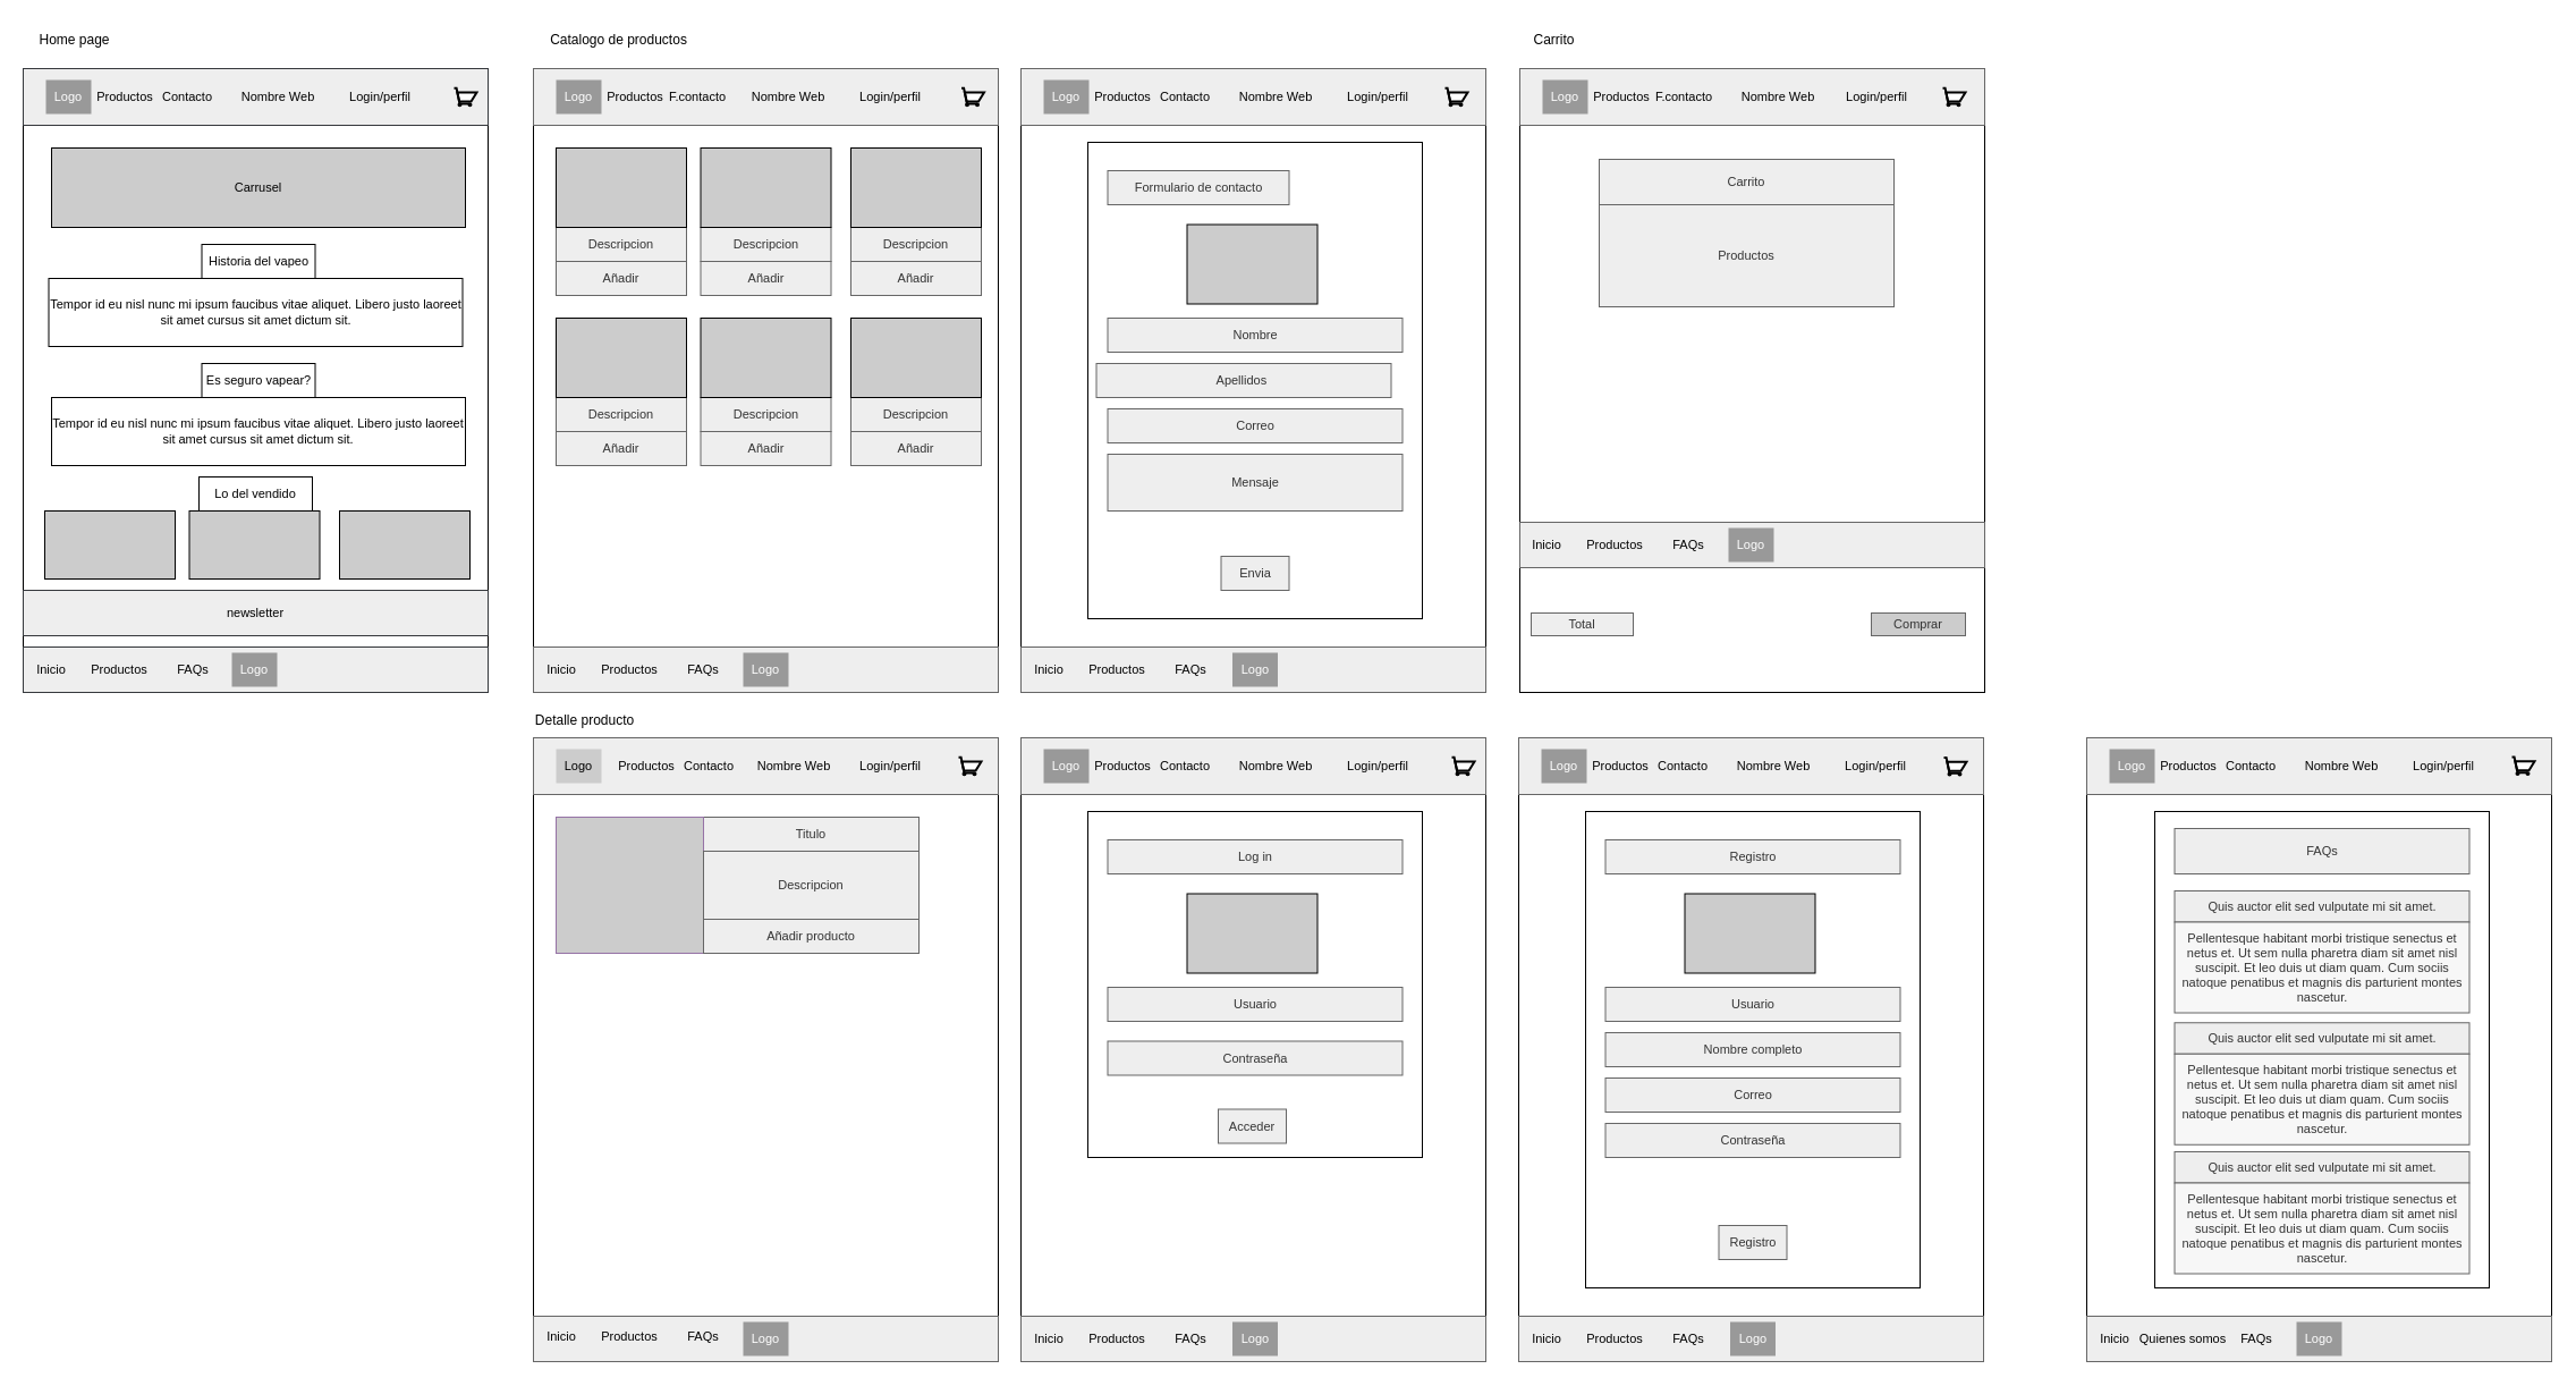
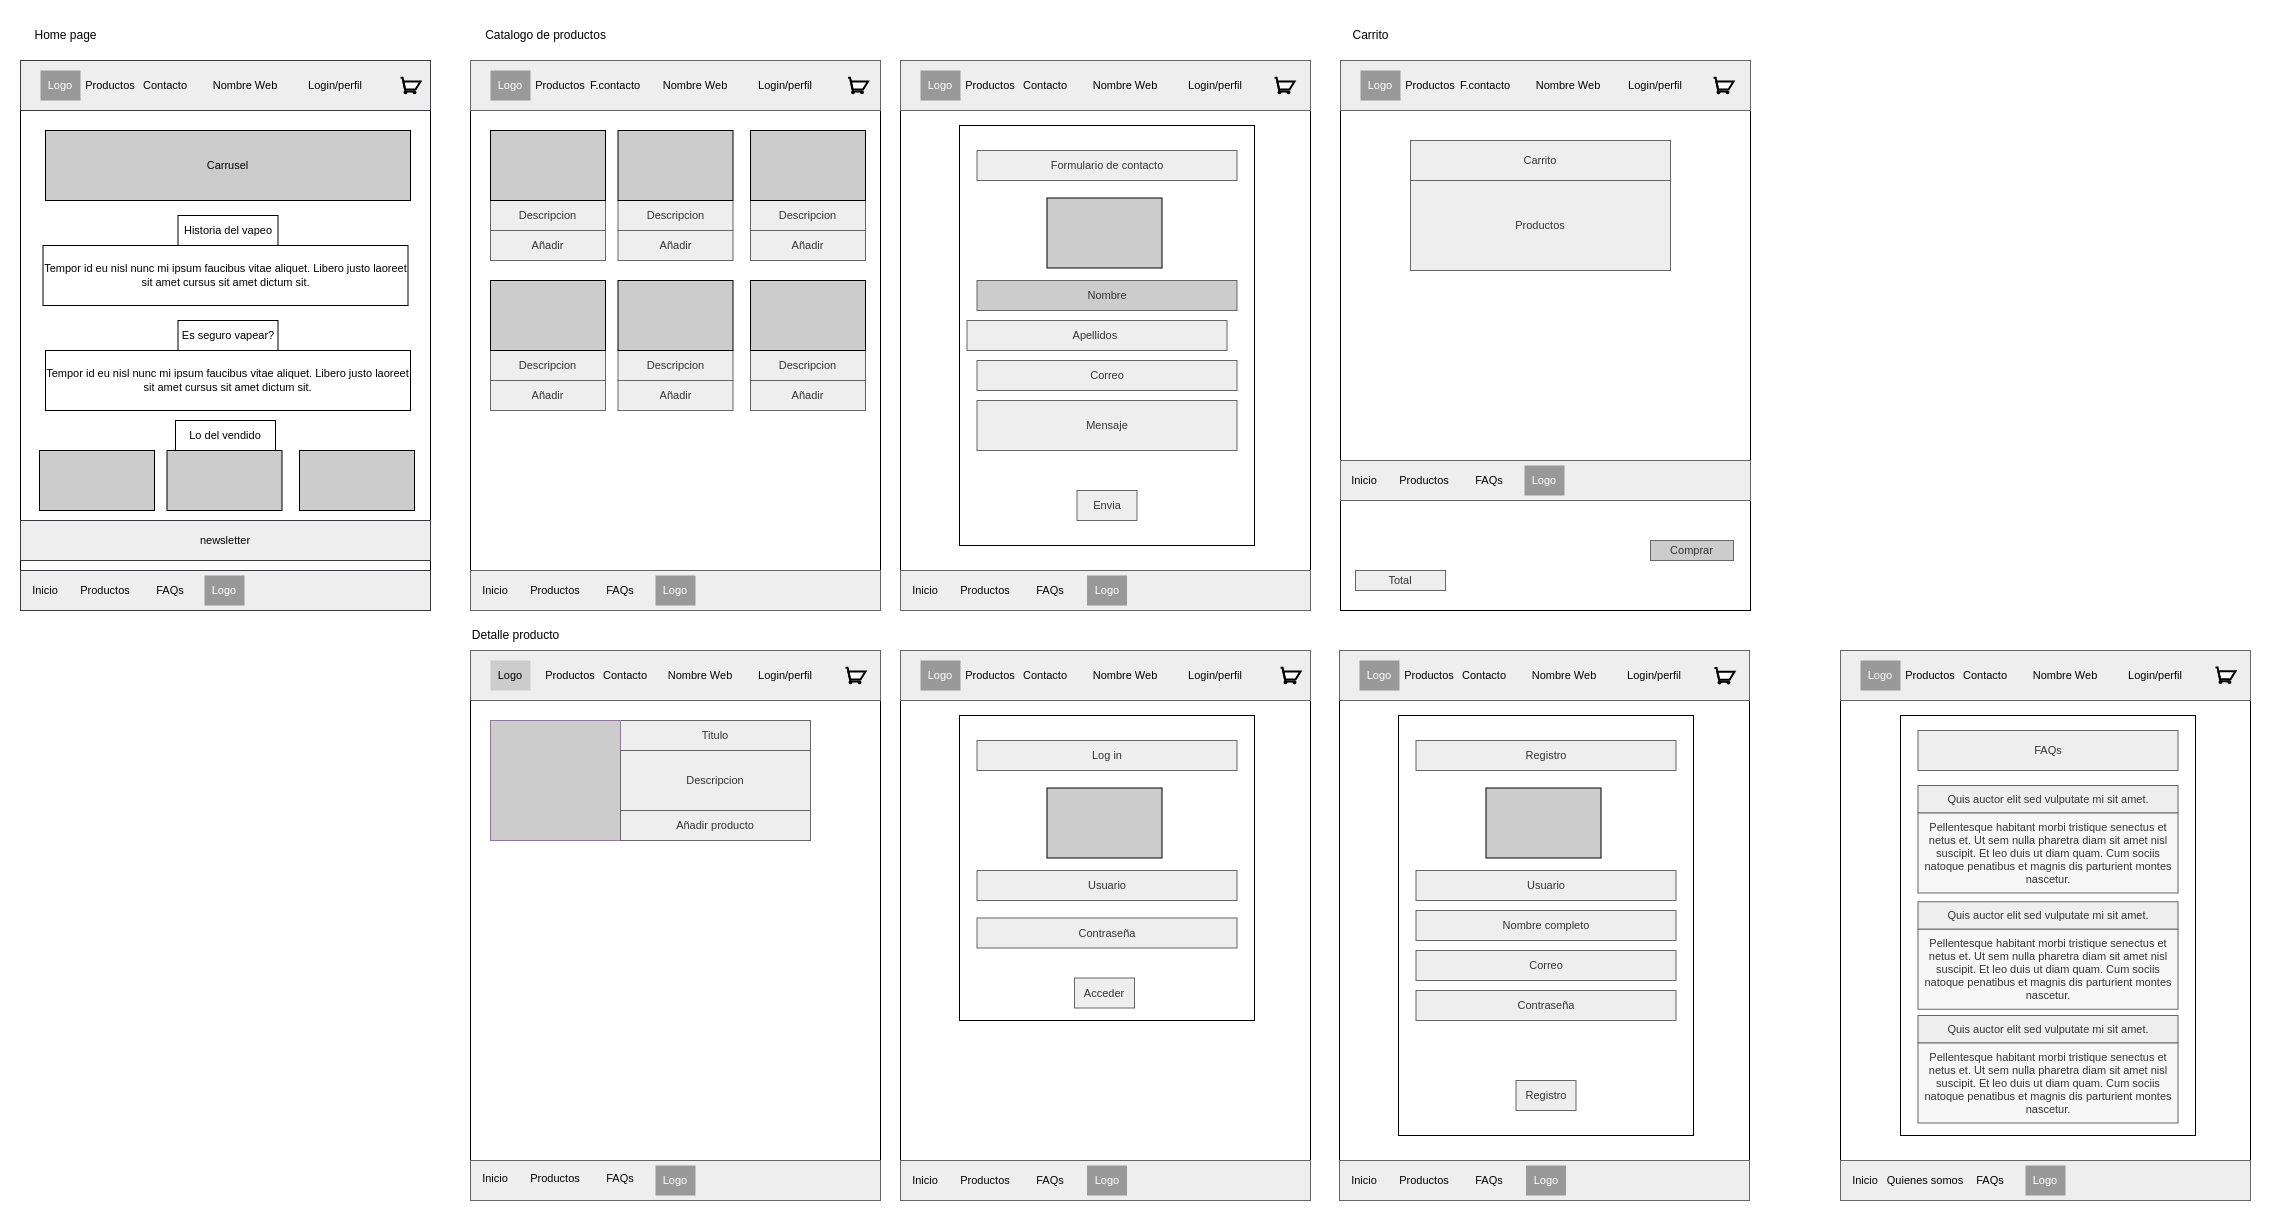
- <mxCell id="88" value="Formulario de contacto" style="rounded=0;whiteSpace=wrap;html=1;fontSize=11;movable=1;resizable=1;rotatable=1;deletable=1;editable=1;connectable=1;fillColor=#EEEEEE;fontColor=#333333;strokeColor=#666666;" parent="1" vertex="1"><mxGeometry x="976.5" y="150" width="160" height="30" as="geometry" /></mxCell>
+ <mxCell id="88" value="Formulario de contacto" style="rounded=0;whiteSpace=wrap;html=1;fontSize=11;movable=1;resizable=1;rotatable=1;deletable=1;editable=1;connectable=1;fillColor=#EEEEEE;fontColor=#333333;strokeColor=#666666;" parent="1" vertex="1"><mxGeometry x="976.5" y="150" width="260" height="30" as="geometry" /></mxCell>
- <mxCell id="83" value="Nombre" style="rounded=0;whiteSpace=wrap;html=1;fontSize=11;movable=1;resizable=1;rotatable=1;deletable=1;editable=1;connectable=1;fillColor=#EEEEEE;fontColor=#333333;strokeColor=#666666;" parent="1" vertex="1"><mxGeometry x="976.5" y="280" width="260" height="30" as="geometry" /></mxCell>
+ <mxCell id="83" value="Nombre" style="rounded=0;whiteSpace=wrap;html=1;fontSize=11;movable=1;resizable=1;rotatable=1;deletable=1;editable=1;connectable=1;fillColor=#cccccc;fontColor=#333333;strokeColor=#666666;" parent="1" vertex="1"><mxGeometry x="976.5" y="280" width="260" height="30" as="geometry" /></mxCell>
- <mxCell id="62" value="Total" style="rounded=0;whiteSpace=wrap;html=1;fontSize=11;movable=1;resizable=1;rotatable=1;deletable=1;editable=1;connectable=1;fillColor=#EEEEEE;fontColor=#333333;strokeColor=#666666;" parent="1" vertex="1"><mxGeometry x="1350" y="540" width="90" height="20" as="geometry" /></mxCell>
+ <mxCell id="62" value="Total" style="rounded=0;whiteSpace=wrap;html=1;fontSize=11;movable=1;resizable=1;rotatable=1;deletable=1;editable=1;connectable=1;fillColor=#EEEEEE;fontColor=#333333;strokeColor=#666666;" parent="1" vertex="1"><mxGeometry x="1355" y="570" width="90" height="20" as="geometry" /></mxCell>
